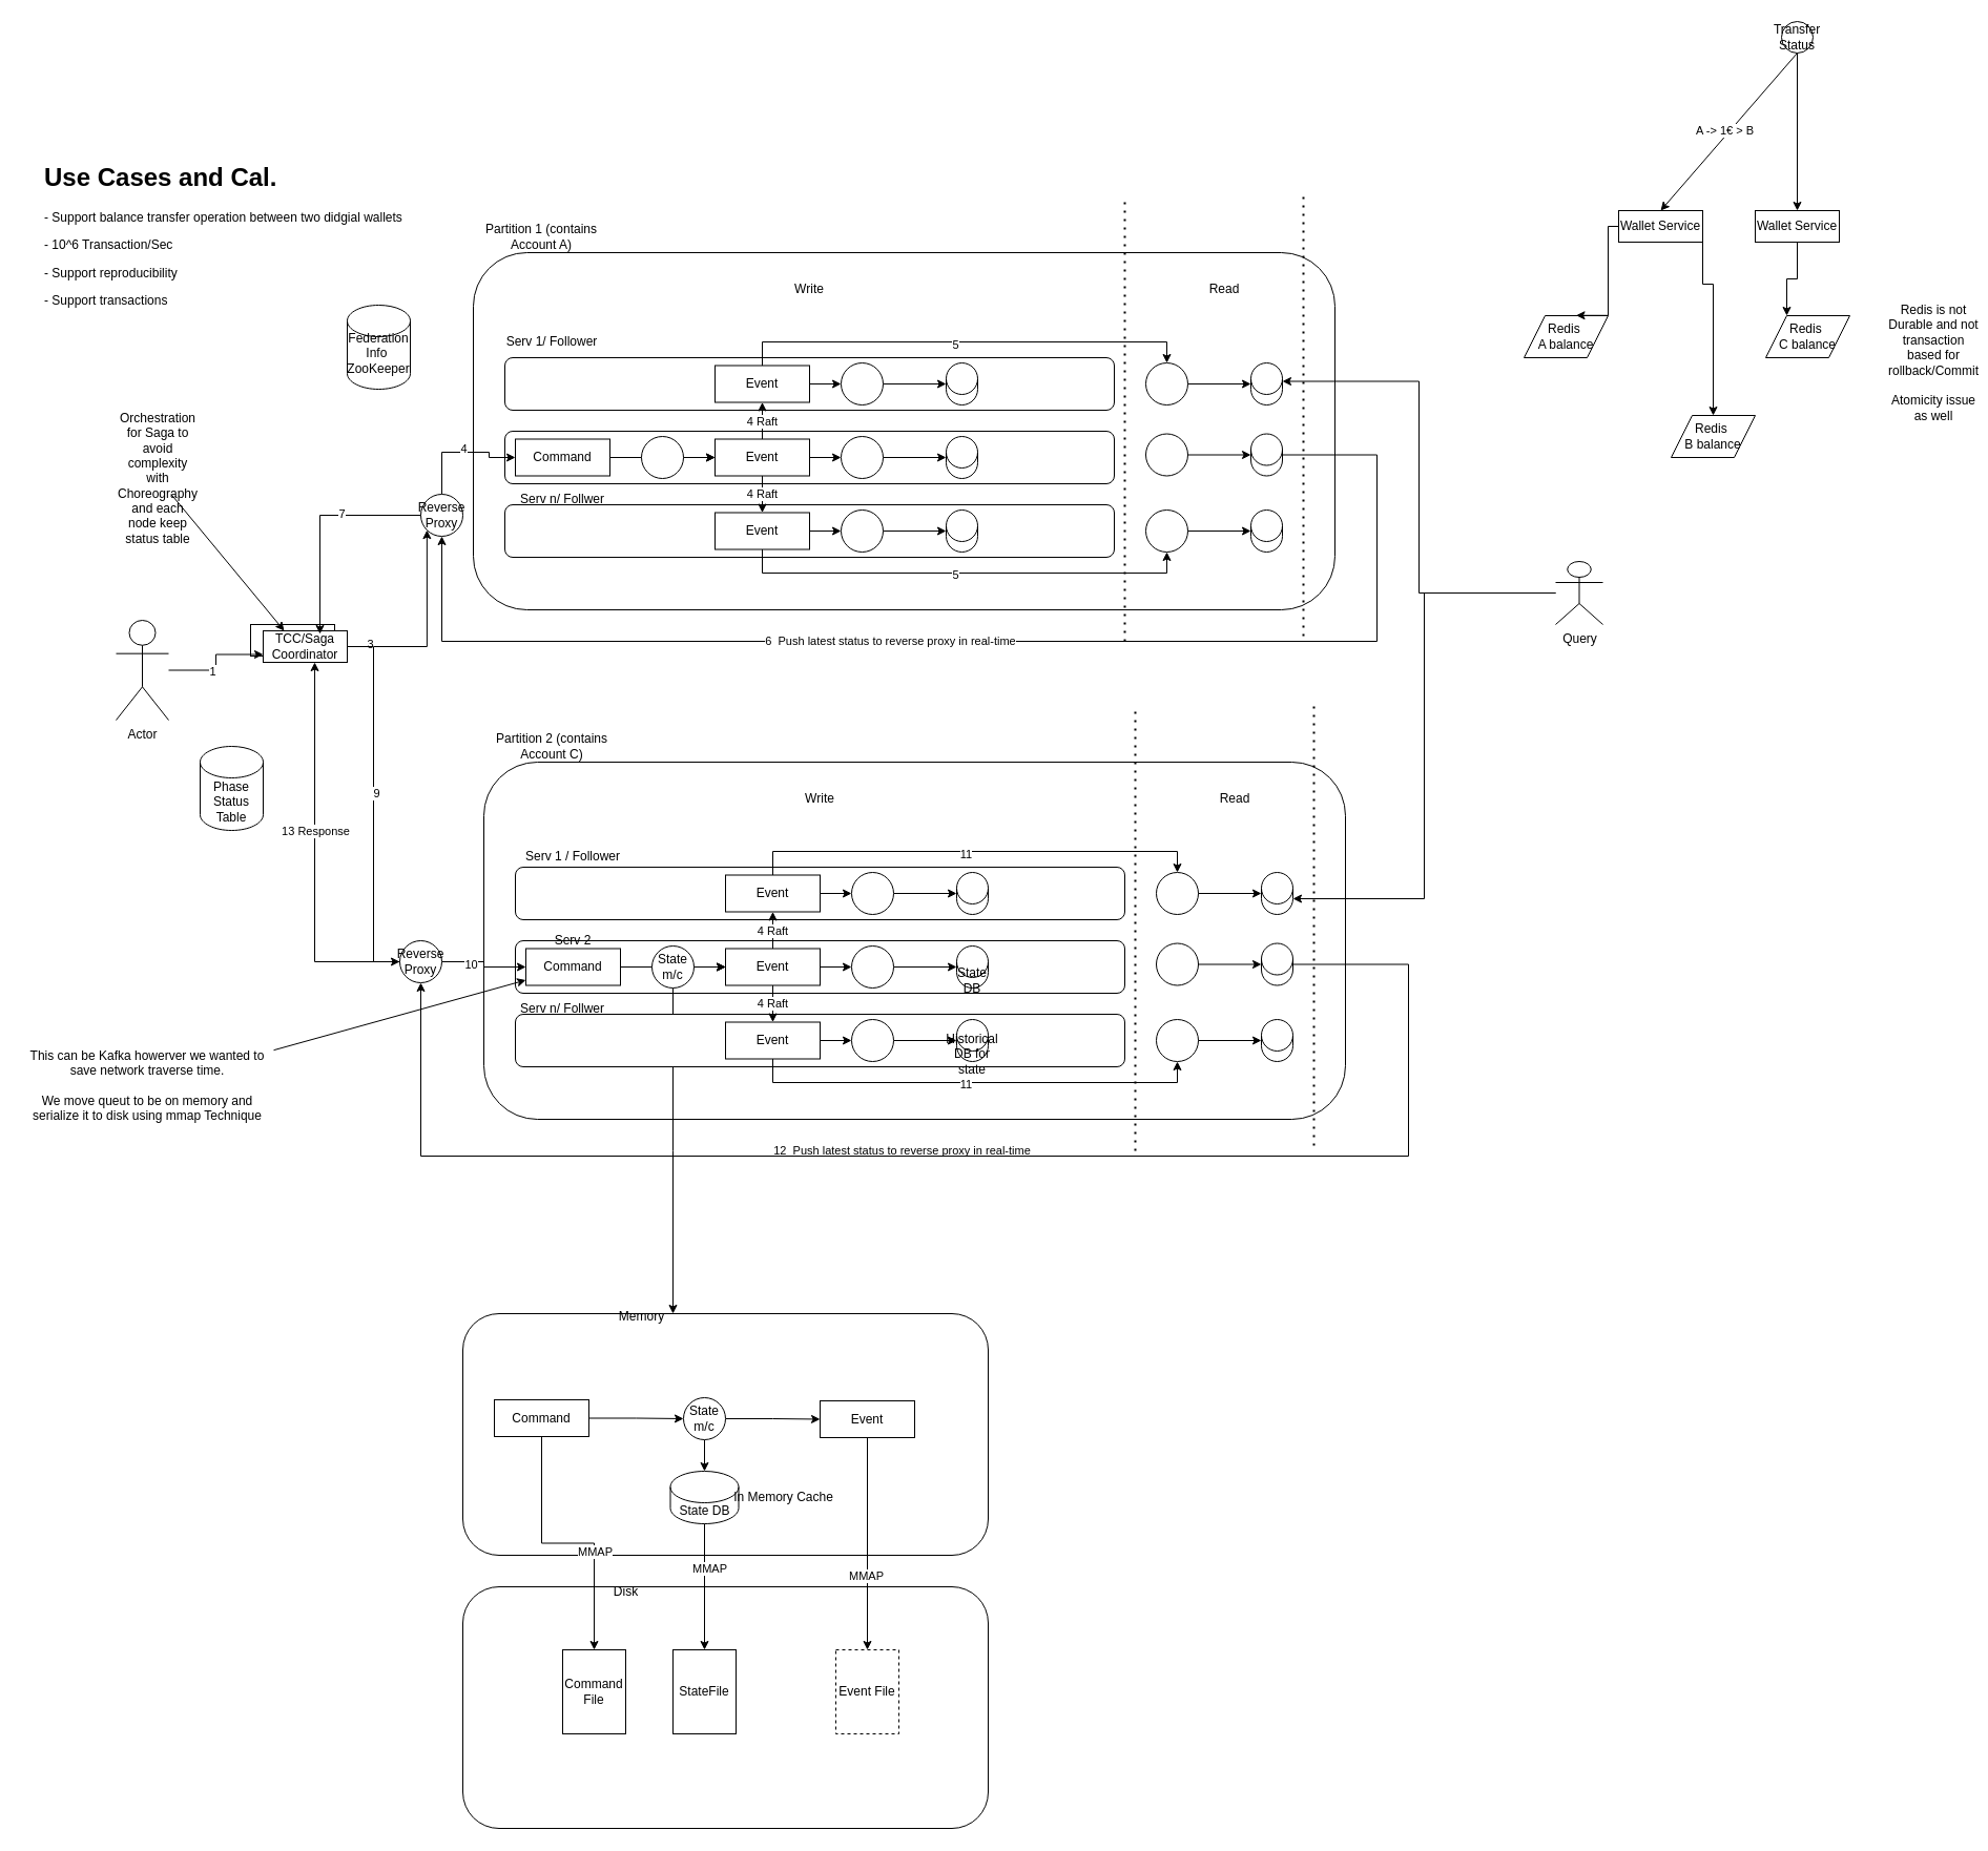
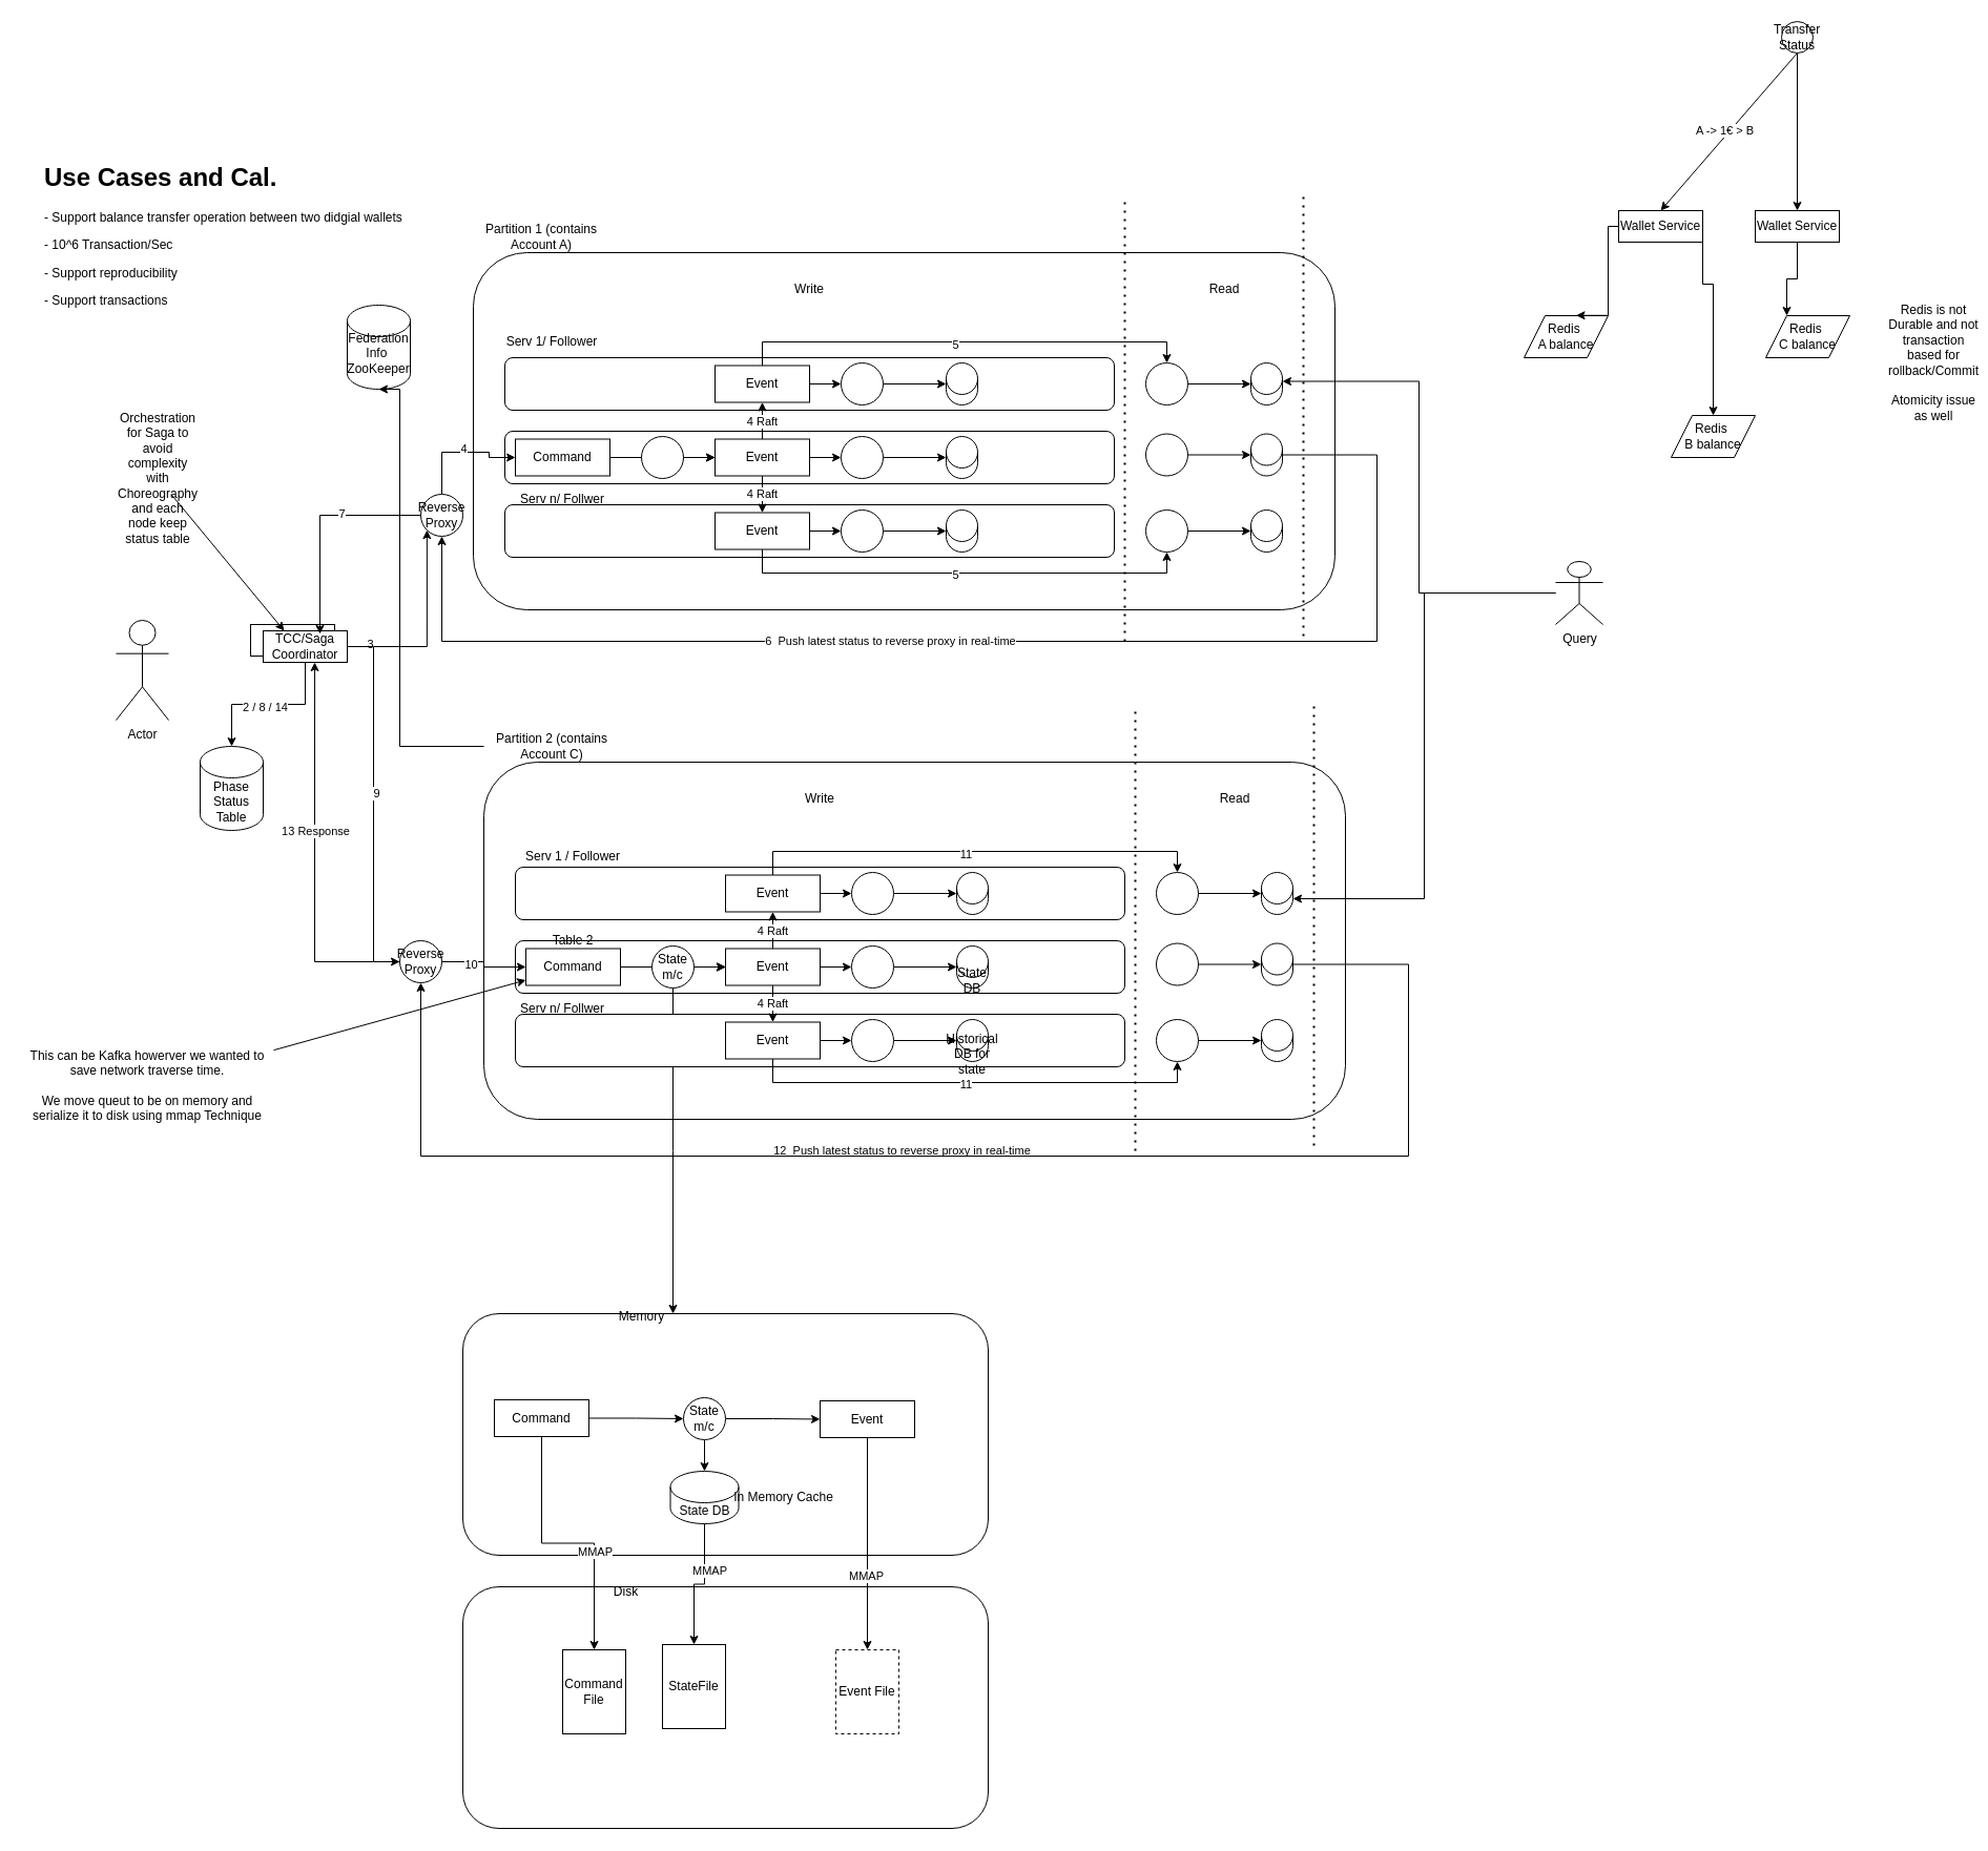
+ <mxCell id="131" style="edgeStyle=orthogonalEdgeStyle;rounded=0;orthogonalLoop=1;jettySize=auto;html=1;entryX=0.5;entryY=1;entryDx=0;entryDy=0;entryPerimeter=0;" parent="1" source="82" target="12" edge="1"><mxGeometry relative="1" as="geometry"><Array as="points"><mxPoint x="380" y="710" /><mxPoint x="380" y="370" /></Array></mxGeometry></mxCell>
- <mxCell id="17" style="edgeStyle=orthogonalEdgeStyle;rounded=0;orthogonalLoop=1;jettySize=auto;html=1;entryX=0;entryY=0.75;entryDx=0;entryDy=0;" parent="1" source="19" target="27" edge="1"><mxGeometry relative="1" as="geometry" /></mxCell>
- <mxCell id="18" value="1" style="edgeLabel;html=1;align=center;verticalAlign=middle;resizable=0;points=[];" parent="17" connectable="0" vertex="1"><mxGeometry x="-0.218" y="-1" relative="1" as="geometry"><mxPoint as="offset" /></mxGeometry></mxCell>
+ <mxCell id="20" style="edgeStyle=orthogonalEdgeStyle;rounded=0;orthogonalLoop=1;jettySize=auto;html=1;" parent="1" source="27" target="30" edge="1"><mxGeometry relative="1" as="geometry" /></mxCell>
+ <mxCell id="21" value="2" style="edgeLabel;html=1;align=center;verticalAlign=middle;resizable=0;points=[];" parent="20" connectable="0" vertex="1"><mxGeometry x="0.12" y="2" relative="1" as="geometry"><mxPoint as="offset" /></mxGeometry></mxCell>
+ <mxCell id="22" value="2 / 8 / 14" style="edgeLabel;html=1;align=center;verticalAlign=middle;resizable=0;points=[];" parent="20" connectable="0" vertex="1"><mxGeometry x="0.053" y="2" relative="1" as="geometry"><mxPoint as="offset" /></mxGeometry></mxCell>
- <mxCell id="155" value="Serv 2" style="text;html=1;align=center;verticalAlign=middle;whiteSpace=wrap;rounded=0;" parent="1" vertex="1"><mxGeometry x="480" y="880" width="130" height="30" as="geometry" /></mxCell>
+ <mxCell id="155" value="Table 2" style="text;html=1;align=center;verticalAlign=middle;whiteSpace=wrap;rounded=0;" parent="1" vertex="1"><mxGeometry x="480" y="880" width="130" height="30" as="geometry" /></mxCell>
- <mxCell id="146" value="StateFile" style="rounded=0;whiteSpace=wrap;html=1;" parent="1" vertex="1"><mxGeometry x="640" y="1570" width="60" height="80" as="geometry" /></mxCell>
+ <mxCell id="146" value="StateFile" style="rounded=0;whiteSpace=wrap;html=1;" parent="1" vertex="1"><mxGeometry x="630" y="1565" width="60" height="80" as="geometry" /></mxCell>
